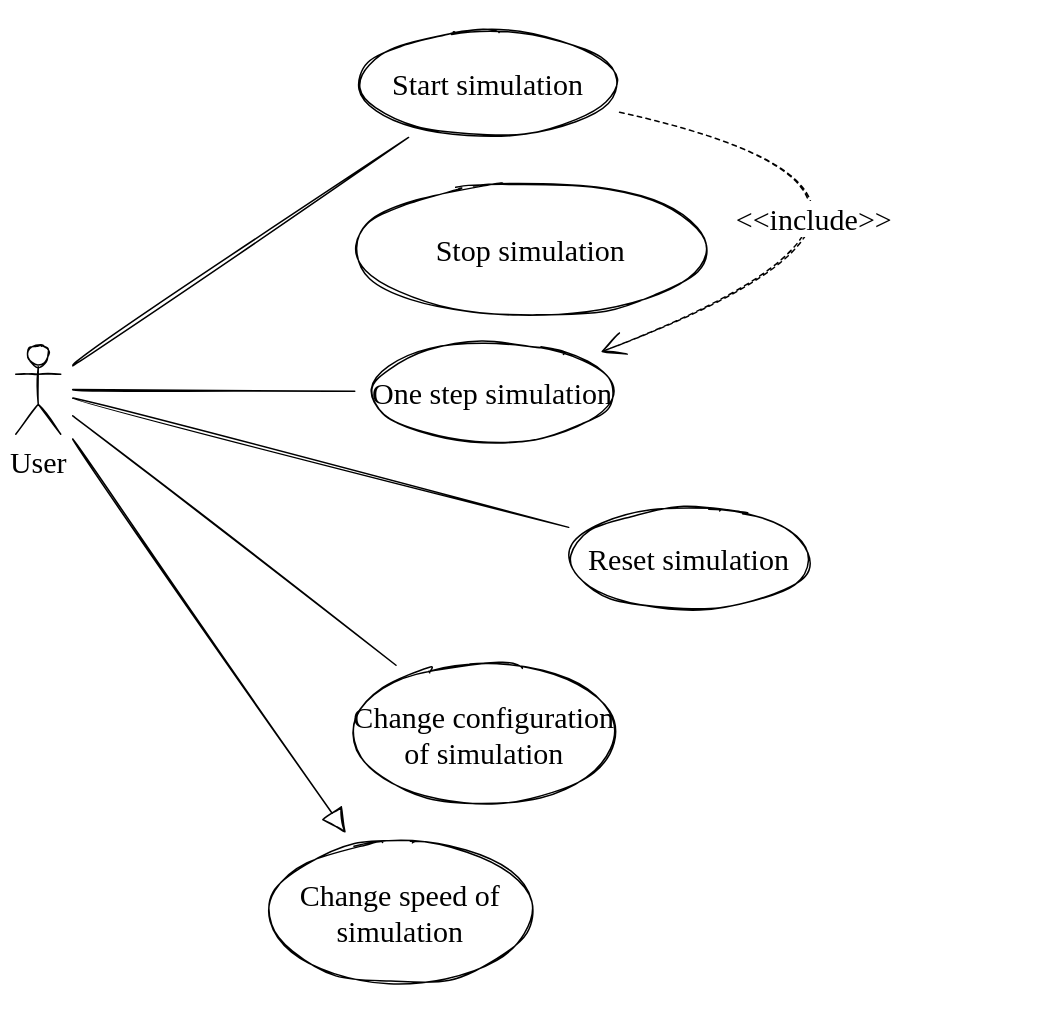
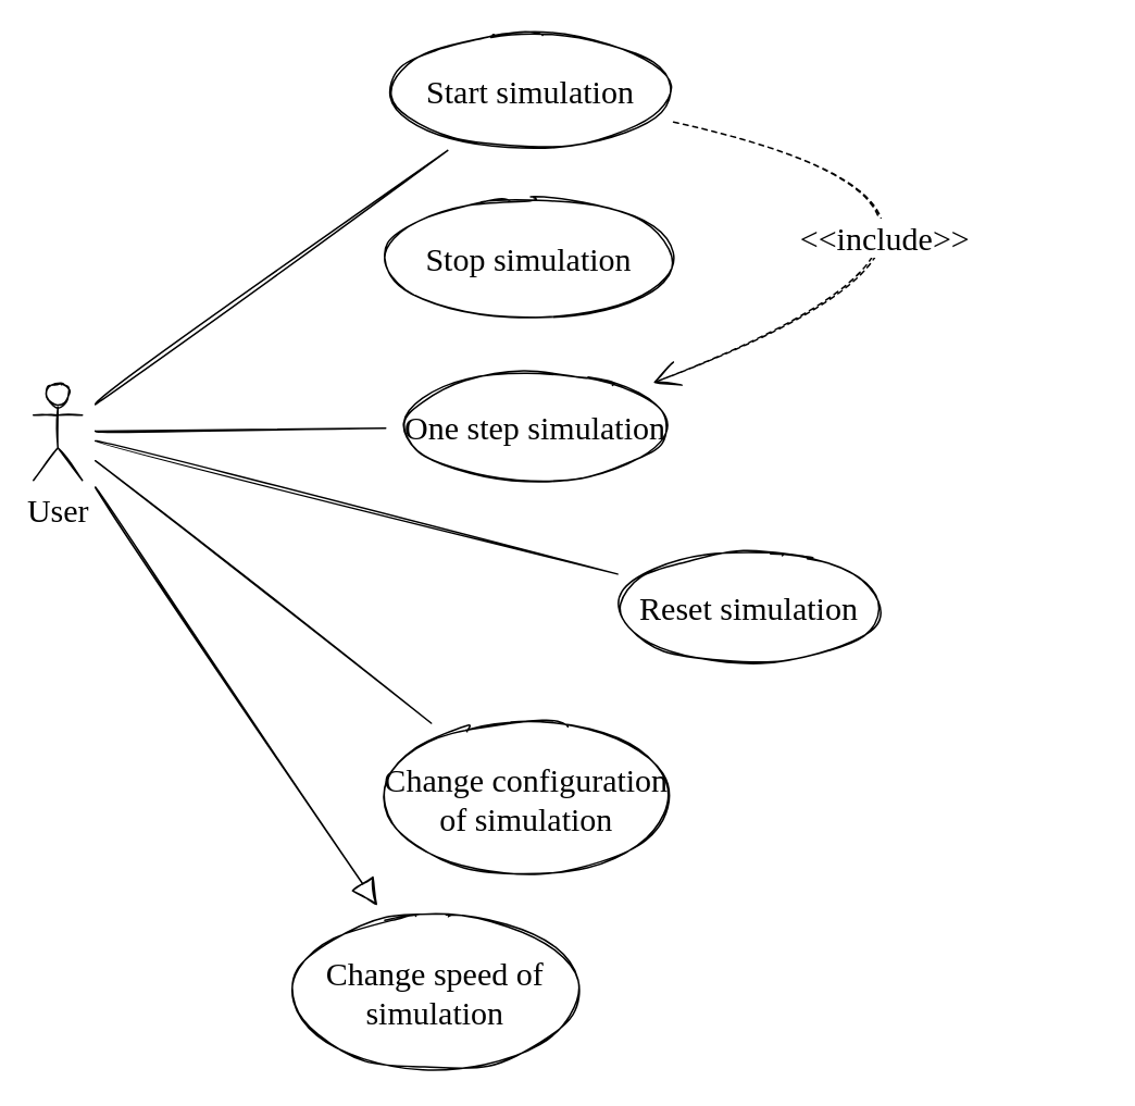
- <mxCell id="10" value="Stop simulation" style="ellipse;whiteSpace=wrap;html=1;hachureGap=4;sketch=1;fontFamily=Architects Daughter;fontSource=https%3A%2F%2Ffonts.googleapis.com%2Fcss%3Ffamily%3DArchitects%2BDaughter;fontSize=20;" vertex="1" parent="1"><mxGeometry x="231" y="123" width="245" height="85" as="geometry" /></mxCell>
+ <mxCell id="10" value="Stop simulation" style="ellipse;whiteSpace=wrap;html=1;hachureGap=4;sketch=1;fontFamily=Architects Daughter;fontSource=https%3A%2F%2Ffonts.googleapis.com%2Fcss%3Ffamily%3DArchitects%2BDaughter;fontSize=20;" vertex="1" parent="1"><mxGeometry x="231" y="123" width="186" height="70" as="geometry" /></mxCell>
- <mxCell id="7" value="User" style="shape=umlActor;html=1;verticalLabelPosition=bottom;verticalAlign=top;align=center;hachureGap=4;sketch=1;fontFamily=Architects Daughter;fontSource=https%3A%2F%2Ffonts.googleapis.com%2Fcss%3Ffamily%3DArchitects%2BDaughter;fontSize=20;" vertex="1" parent="1"><mxGeometry x="10" y="229" width="30" height="60" as="geometry" /></mxCell>
+ <mxCell id="7" value="User" style="shape=umlActor;html=1;verticalLabelPosition=bottom;verticalAlign=top;align=center;hachureGap=4;sketch=1;fontFamily=Architects Daughter;fontSource=https%3A%2F%2Ffonts.googleapis.com%2Fcss%3Ffamily%3DArchitects%2BDaughter;fontSize=20;" vertex="1" parent="1"><mxGeometry x="20" y="234" width="30" height="60" as="geometry" /></mxCell>
